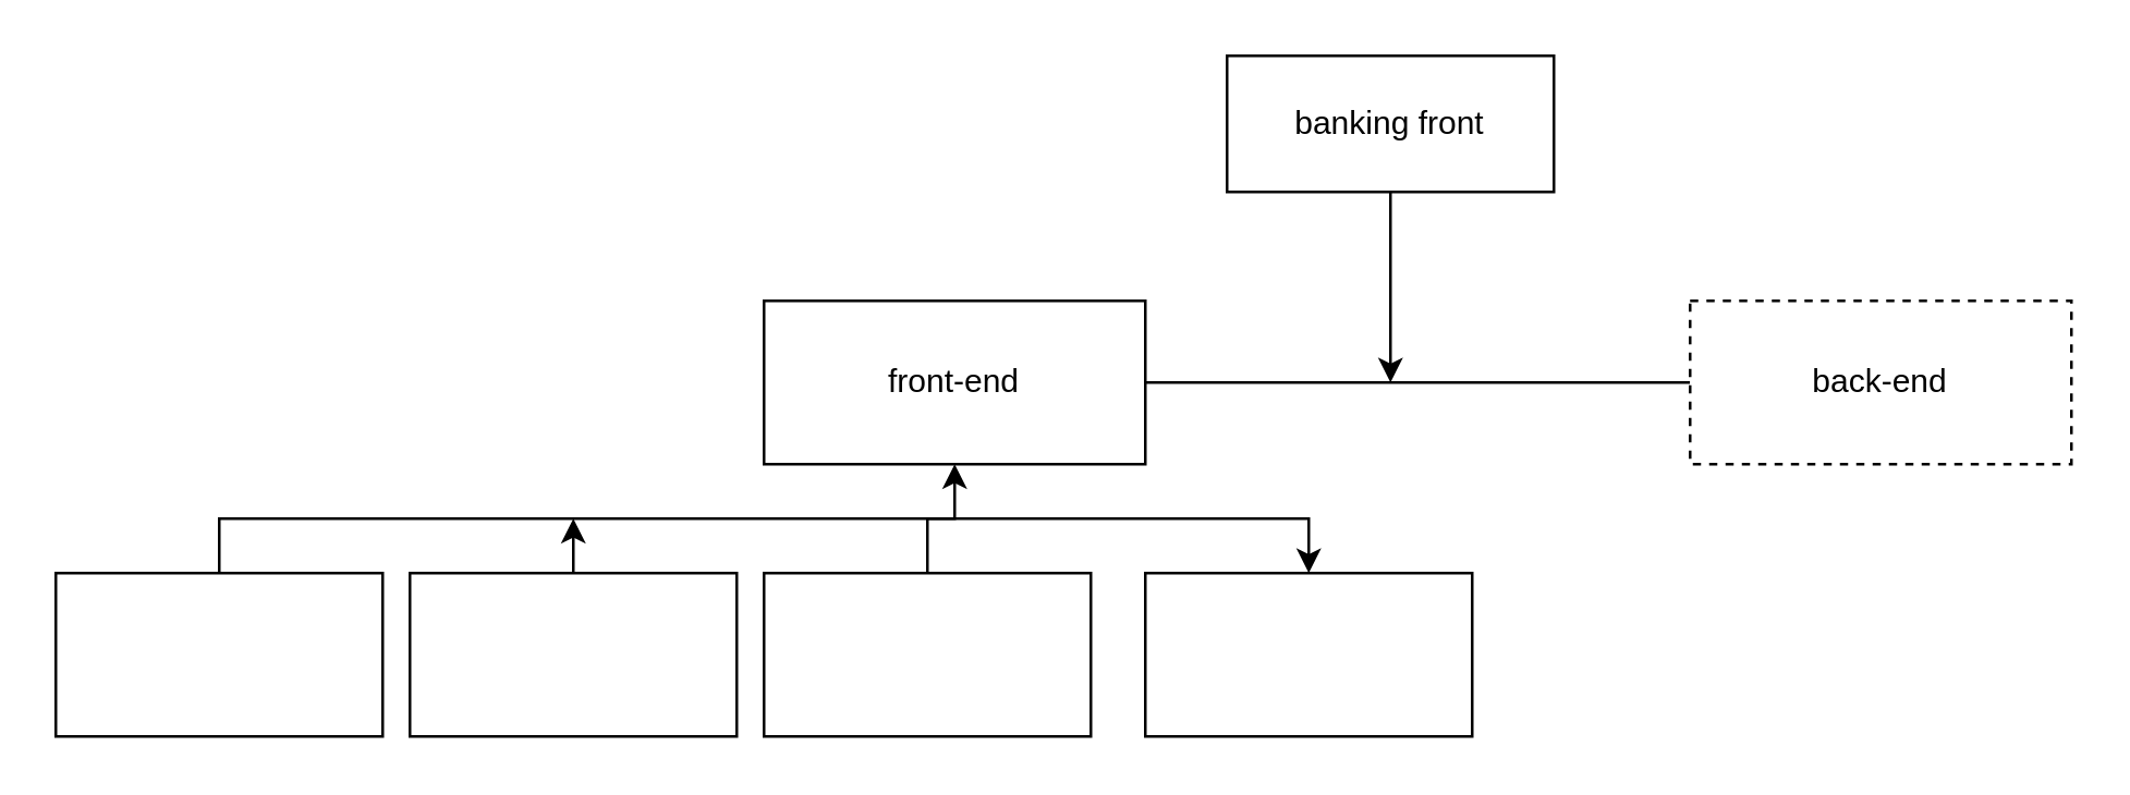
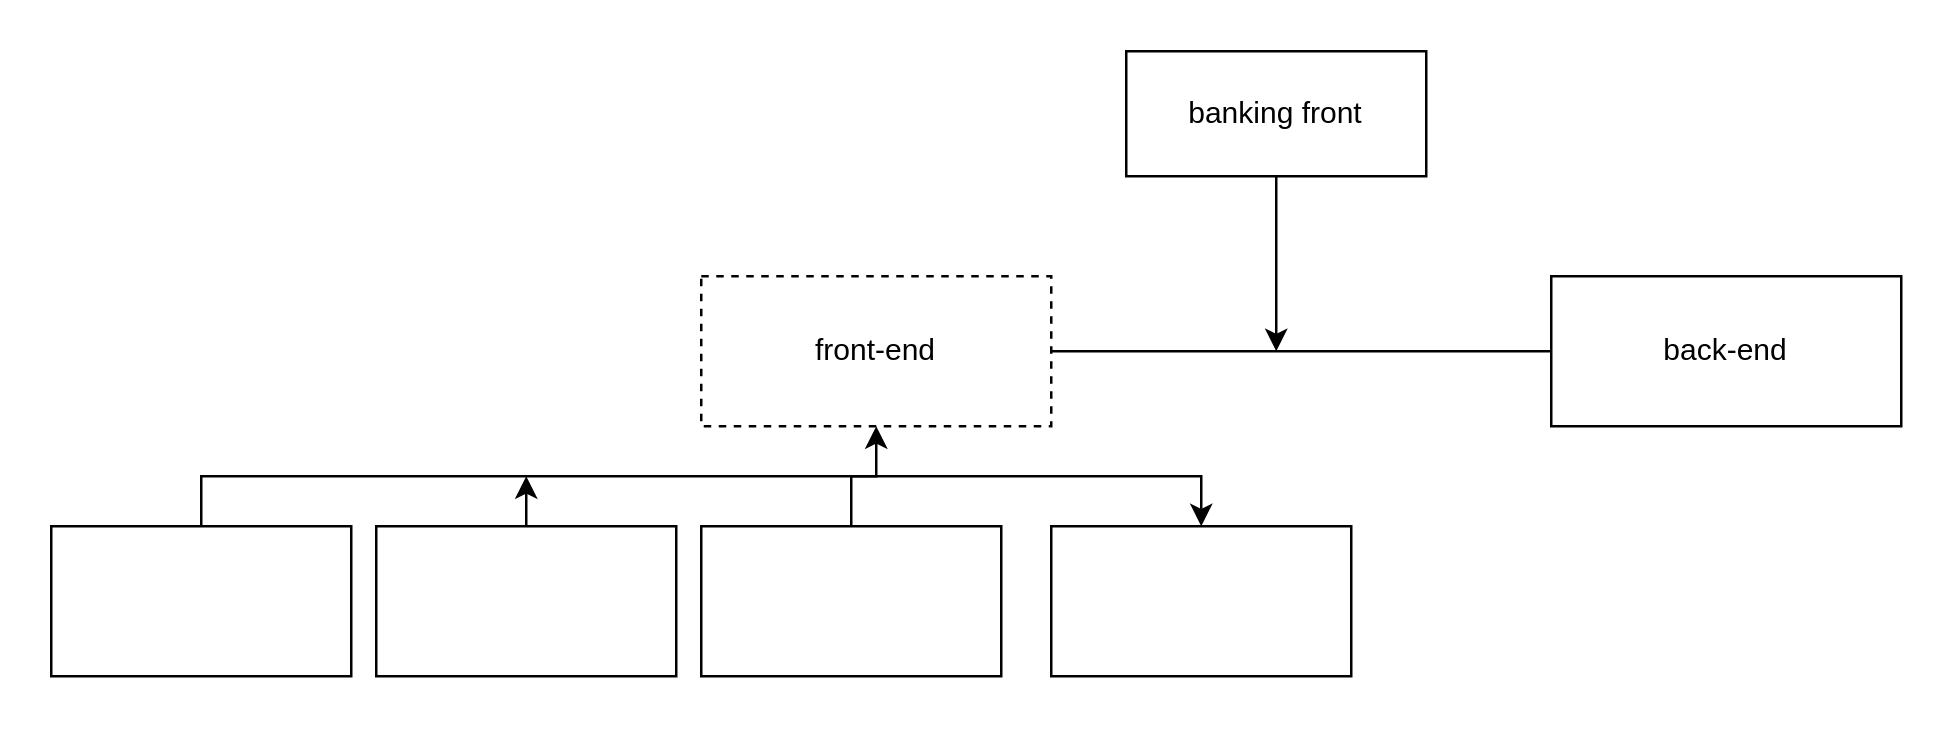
- <mxCell id="5" value="front-end" style="rounded=0;whiteSpace=wrap;html=1;" vertex="1" parent="1"><mxGeometry x="280" y="110" width="140" height="60" as="geometry" /></mxCell>
+ <mxCell id="5" value="front-end" style="rounded=0;whiteSpace=wrap;html=1;dashed=1;" vertex="1" parent="1"><mxGeometry x="280" y="110" width="140" height="60" as="geometry" /></mxCell>
- <mxCell id="6" value="back-end" style="rounded=0;whiteSpace=wrap;html=1;dashed=1;" vertex="1" parent="1"><mxGeometry x="620" y="110" width="140" height="60" as="geometry" /></mxCell>
+ <mxCell id="6" value="back-end" style="rounded=0;whiteSpace=wrap;html=1;" vertex="1" parent="1"><mxGeometry x="620" y="110" width="140" height="60" as="geometry" /></mxCell>
